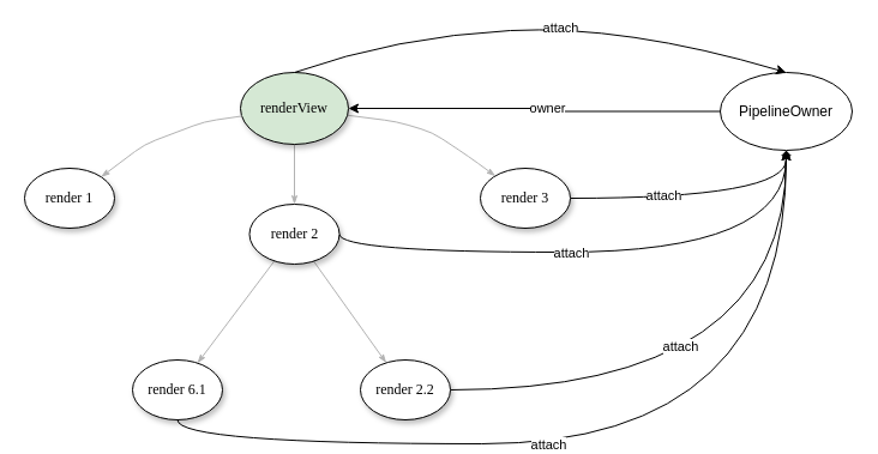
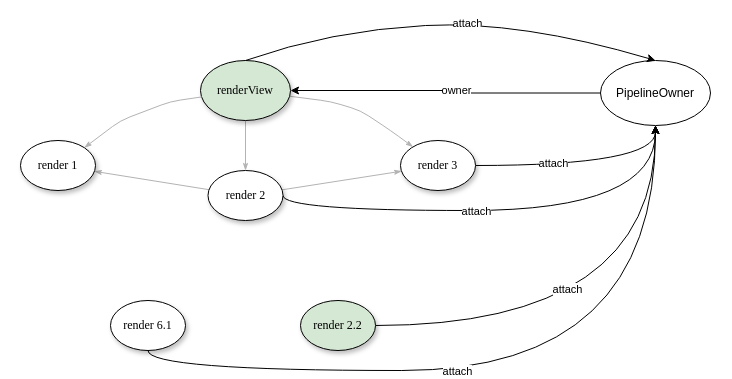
- <mxCell id="10" style="edgeStyle=orthogonalEdgeStyle;rounded=0;orthogonalLoop=1;jettySize=auto;html=1;exitX=1;exitY=0.5;exitDx=0;exitDy=0;entryX=0.5;entryY=1;entryDx=0;entryDy=0;curved=1;endArrow=diamond;" edge="1" parent="1" source="12" target="23"><mxGeometry relative="1" as="geometry" /></mxCell>
+ <mxCell id="10" style="edgeStyle=orthogonalEdgeStyle;rounded=0;orthogonalLoop=1;jettySize=auto;html=1;exitX=1;exitY=0.5;exitDx=0;exitDy=0;entryX=0.5;entryY=1;entryDx=0;entryDy=0;curved=1;" edge="1" parent="1" source="12" target="23"><mxGeometry relative="1" as="geometry" /></mxCell>
- <mxCell id="5" value="" style="edgeStyle=none;rounded=1;html=1;labelBackgroundColor=none;startArrow=none;startFill=0;startSize=5;endArrow=classicThin;endFill=1;endSize=5;jettySize=auto;orthogonalLoop=1;strokeColor=#B3B3B3;strokeWidth=1;fontFamily=Verdana;fontSize=12" parent="1" source="9" target="18" edge="1"><mxGeometry x="-0.155" y="11" relative="1" as="geometry"><mxPoint as="offset" /></mxGeometry></mxCell>
+ <mxCell id="5" value="" style="edgeStyle=none;rounded=1;html=1;labelBackgroundColor=none;startArrow=none;startFill=0;startSize=5;endArrow=classicThin;endFill=1;endSize=5;jettySize=auto;orthogonalLoop=1;strokeColor=#B3B3B3;strokeWidth=1;fontFamily=Verdana;fontSize=12;" parent="1" source="9" target="12" edge="1"><mxGeometry x="-0.155" y="11" relative="1" as="geometry"><mxPoint as="offset" /></mxGeometry></mxCell>
- <mxCell id="6" value="" style="edgeStyle=none;rounded=1;html=1;labelBackgroundColor=none;startArrow=none;startFill=0;startSize=5;endArrow=classicThin;endFill=1;endSize=5;jettySize=auto;orthogonalLoop=1;strokeColor=#B3B3B3;strokeWidth=1;fontFamily=Verdana;fontSize=12" parent="1" source="9" target="15" edge="1"><mxGeometry relative="1" as="geometry" /></mxCell>
+ <mxCell id="6" value="" style="edgeStyle=none;rounded=1;html=1;labelBackgroundColor=none;startArrow=none;startFill=0;startSize=5;endArrow=classicThin;endFill=1;endSize=5;jettySize=auto;orthogonalLoop=1;strokeColor=#B3B3B3;strokeWidth=1;fontFamily=Verdana;fontSize=12;" parent="1" source="9" target="19" edge="1"><mxGeometry relative="1" as="geometry" /></mxCell>
- <mxCell id="15" value="render 2.2" style="ellipse;whiteSpace=wrap;html=1;rounded=0;shadow=1;comic=0;labelBackgroundColor=none;strokeWidth=1;fontFamily=Verdana;fontSize=12;align=center;" parent="1" vertex="1"><mxGeometry x="300" y="300" width="75" height="50" as="geometry" /></mxCell>
+ <mxCell id="15" value="render 2.2" style="ellipse;whiteSpace=wrap;html=1;rounded=0;shadow=1;comic=0;labelBackgroundColor=none;strokeWidth=1;fontFamily=Verdana;fontSize=12;align=center;fillColor=#d5e8d4;" parent="1" vertex="1"><mxGeometry x="300" y="300" width="75" height="50" as="geometry" /></mxCell>
